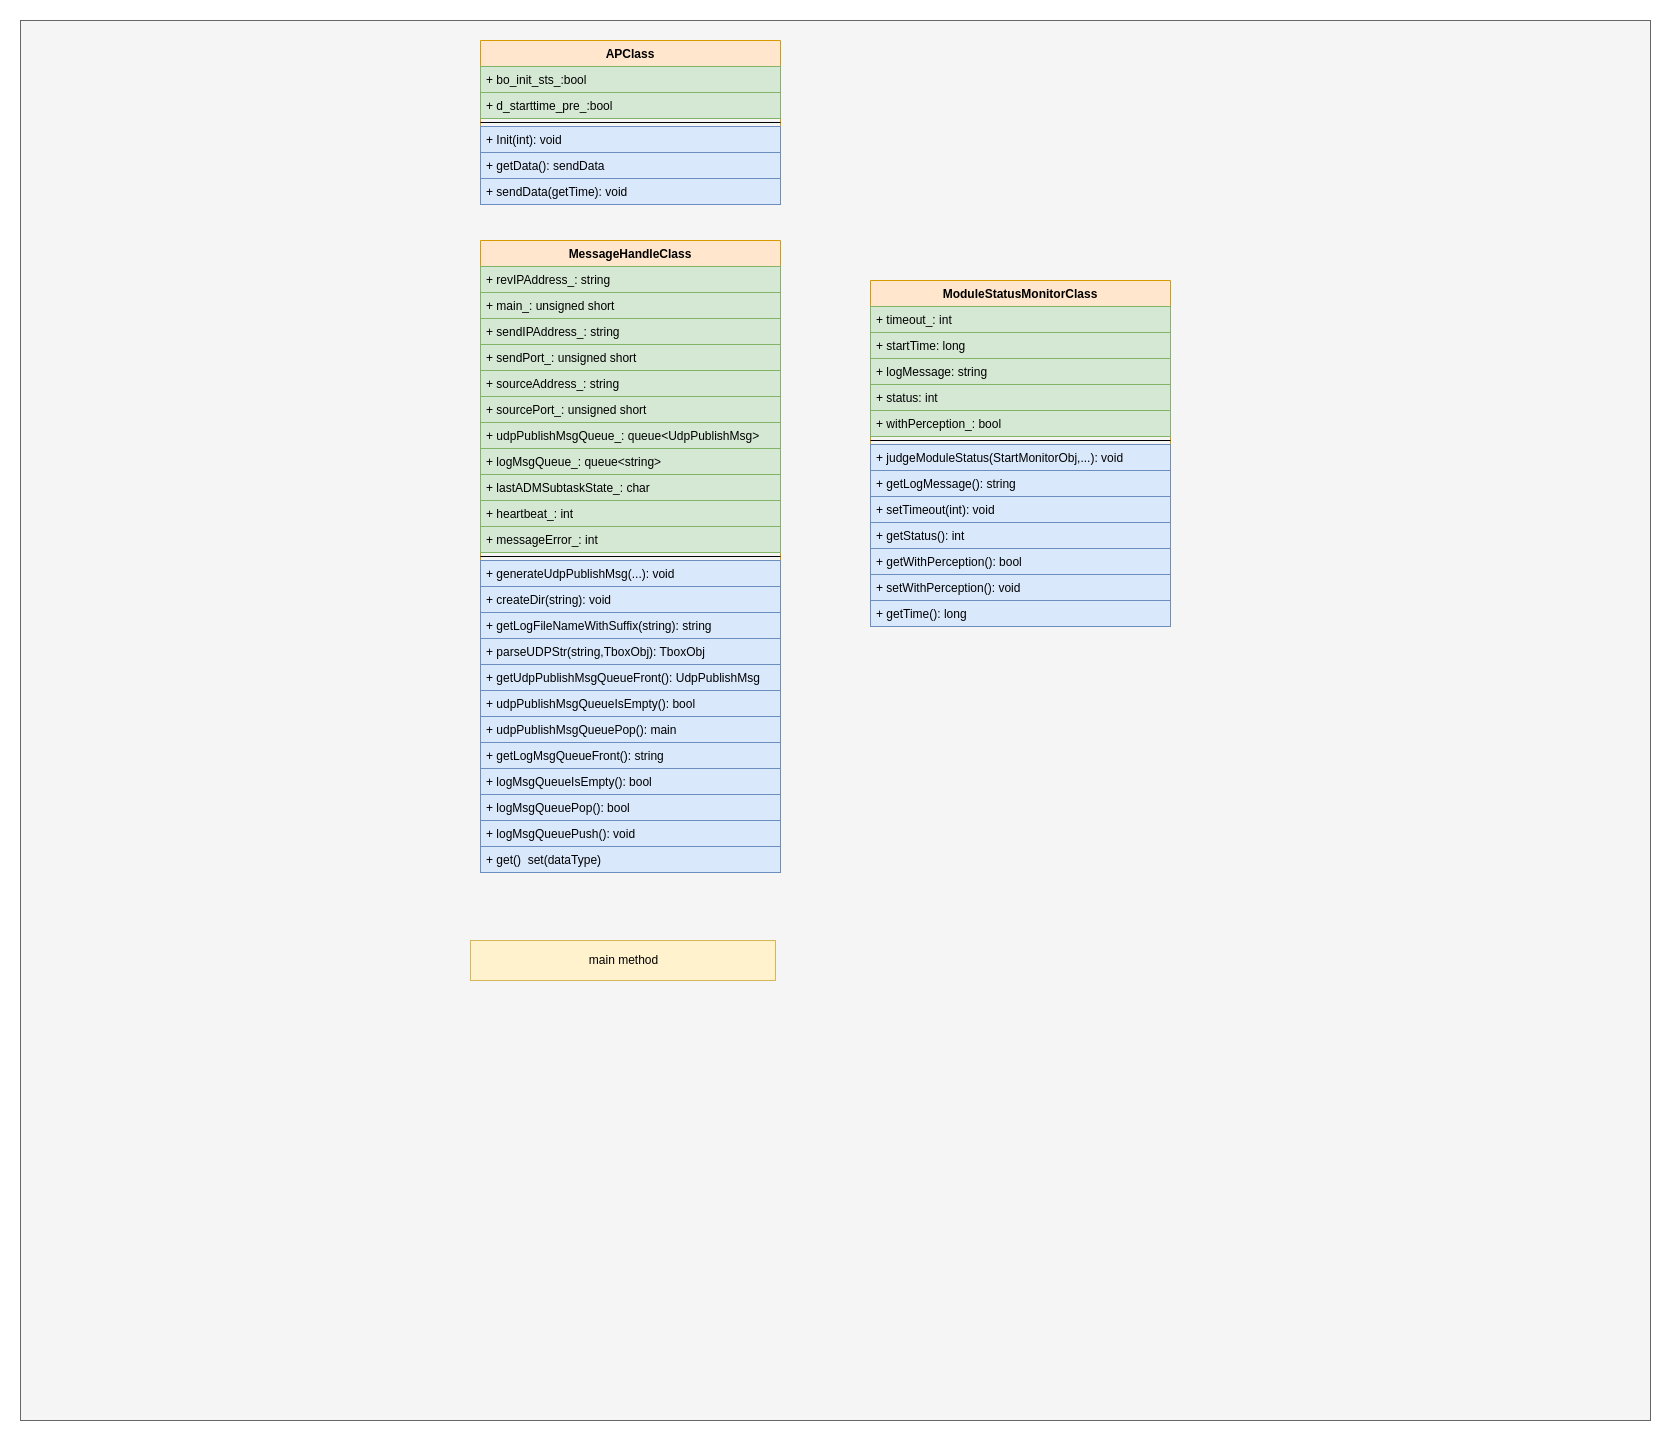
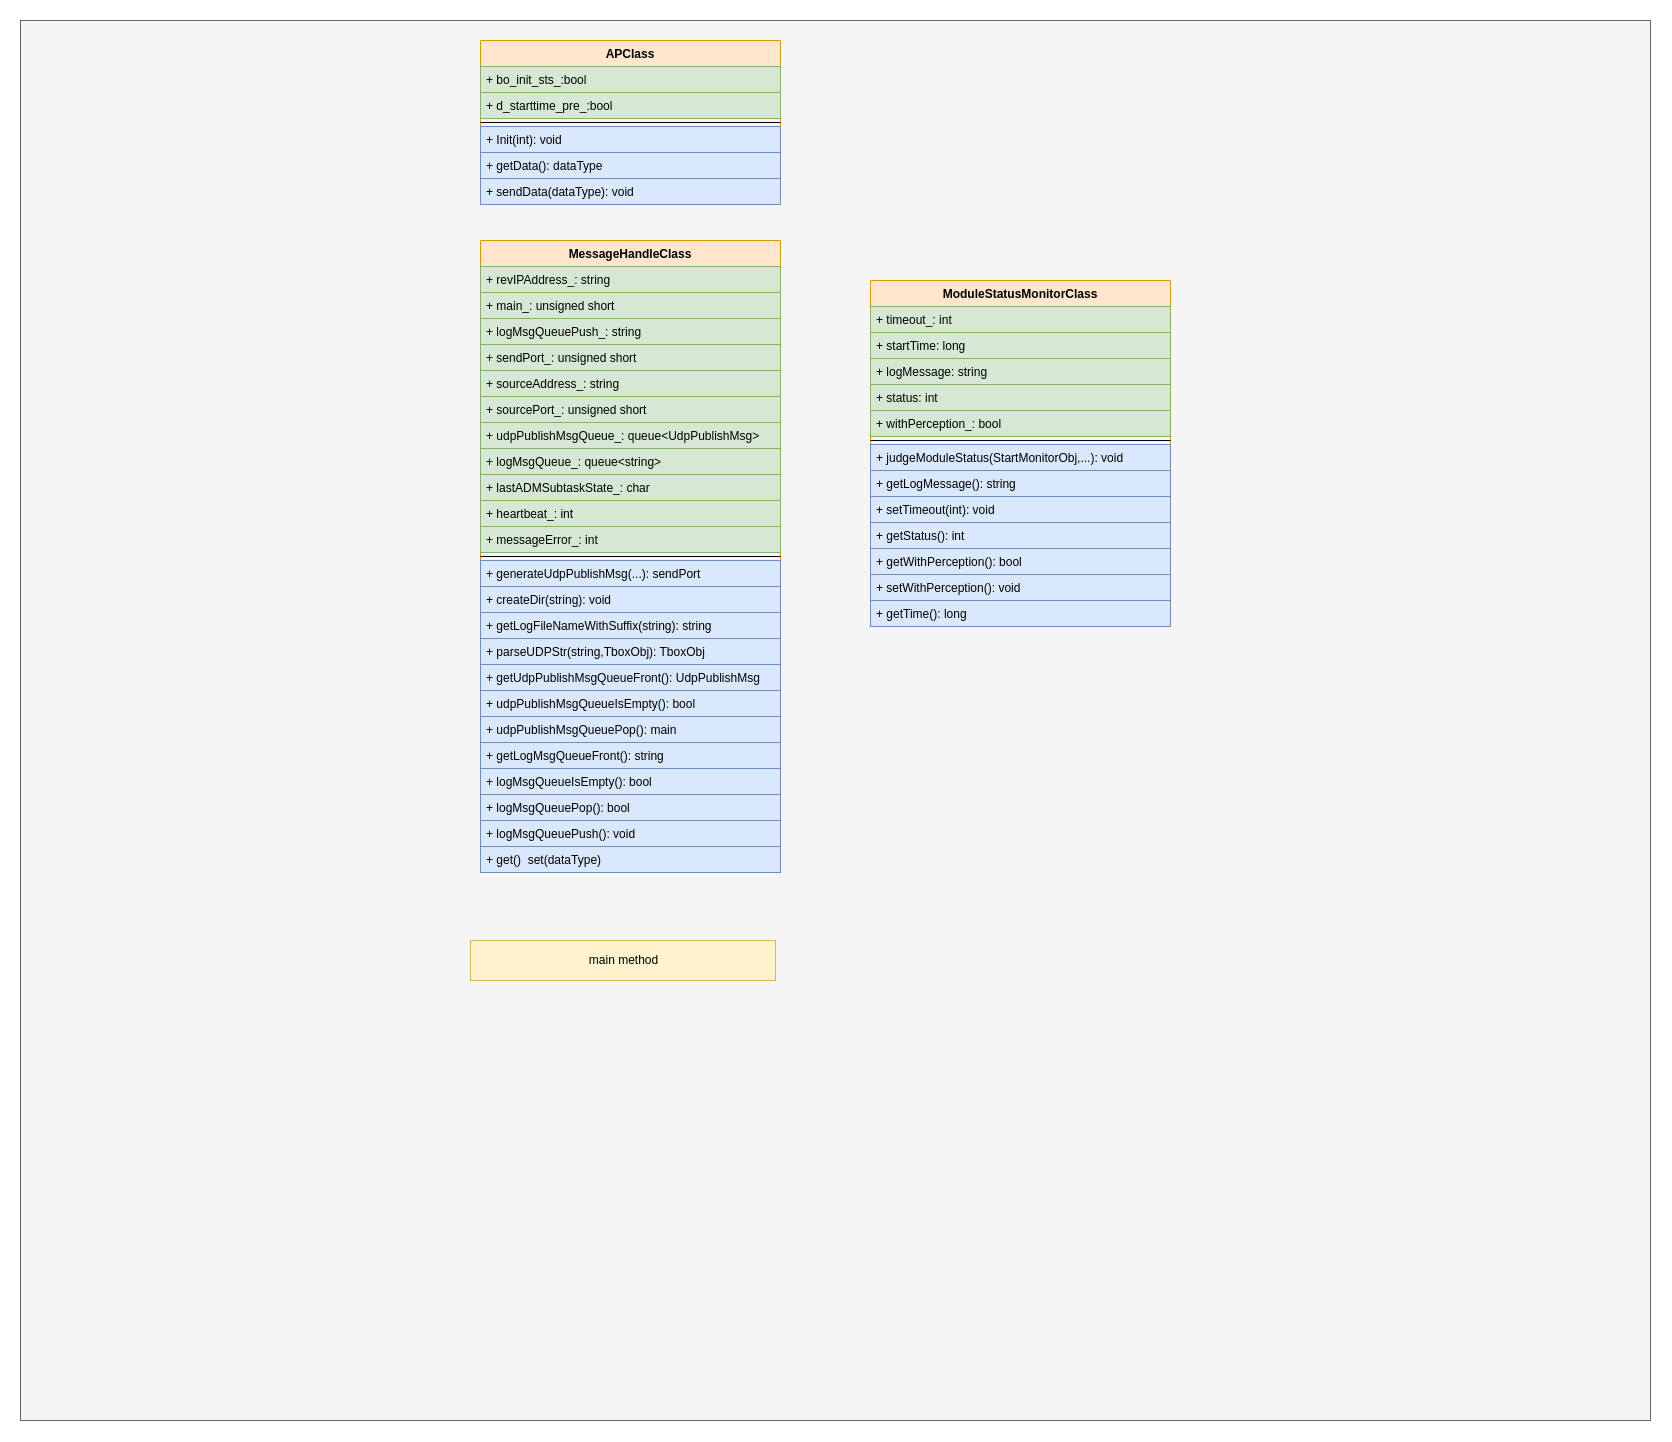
- <mxCell id="8" value="+ getData(): sendData" style="text;strokeColor=#6c8ebf;fillColor=#dae8fc;align=left;verticalAlign=top;spacingLeft=4;spacingRight=4;overflow=hidden;rotatable=0;points=[[0,0.5],[1,0.5]];portConstraint=eastwest;" vertex="1" parent="3"><mxGeometry y="112" width="300" height="26" as="geometry" /></mxCell>
+ <mxCell id="8" value="+ getData(): dataType" style="text;strokeColor=#6c8ebf;fillColor=#dae8fc;align=left;verticalAlign=top;spacingLeft=4;spacingRight=4;overflow=hidden;rotatable=0;points=[[0,0.5],[1,0.5]];portConstraint=eastwest;" vertex="1" parent="3"><mxGeometry y="112" width="300" height="26" as="geometry" /></mxCell>
- <mxCell id="9" value="+ sendData(getTime): void" style="text;strokeColor=#6c8ebf;fillColor=#dae8fc;align=left;verticalAlign=top;spacingLeft=4;spacingRight=4;overflow=hidden;rotatable=0;points=[[0,0.5],[1,0.5]];portConstraint=eastwest;" vertex="1" parent="3"><mxGeometry y="138" width="300" height="26" as="geometry" /></mxCell>
+ <mxCell id="9" value="+ sendData(dataType): void" style="text;strokeColor=#6c8ebf;fillColor=#dae8fc;align=left;verticalAlign=top;spacingLeft=4;spacingRight=4;overflow=hidden;rotatable=0;points=[[0,0.5],[1,0.5]];portConstraint=eastwest;" vertex="1" parent="3"><mxGeometry y="138" width="300" height="26" as="geometry" /></mxCell>
- <mxCell id="13" value="+ sendIPAddress_: string" style="text;strokeColor=#82b366;fillColor=#d5e8d4;align=left;verticalAlign=top;spacingLeft=4;spacingRight=4;overflow=hidden;rotatable=0;points=[[0,0.5],[1,0.5]];portConstraint=eastwest;" vertex="1" parent="10"><mxGeometry y="78" width="300" height="26" as="geometry" /></mxCell>
+ <mxCell id="13" value="+ logMsgQueuePush_: string" style="text;strokeColor=#82b366;fillColor=#d5e8d4;align=left;verticalAlign=top;spacingLeft=4;spacingRight=4;overflow=hidden;rotatable=0;points=[[0,0.5],[1,0.5]];portConstraint=eastwest;" vertex="1" parent="10"><mxGeometry y="78" width="300" height="26" as="geometry" /></mxCell>
- <mxCell id="23" value="+ generateUdpPublishMsg(...): void" style="text;strokeColor=#6c8ebf;fillColor=#dae8fc;align=left;verticalAlign=top;spacingLeft=4;spacingRight=4;overflow=hidden;rotatable=0;points=[[0,0.5],[1,0.5]];portConstraint=eastwest;" vertex="1" parent="10"><mxGeometry y="320" width="300" height="26" as="geometry" /></mxCell>
+ <mxCell id="23" value="+ generateUdpPublishMsg(...): sendPort" style="text;strokeColor=#6c8ebf;fillColor=#dae8fc;align=left;verticalAlign=top;spacingLeft=4;spacingRight=4;overflow=hidden;rotatable=0;points=[[0,0.5],[1,0.5]];portConstraint=eastwest;" vertex="1" parent="10"><mxGeometry y="320" width="300" height="26" as="geometry" /></mxCell>
